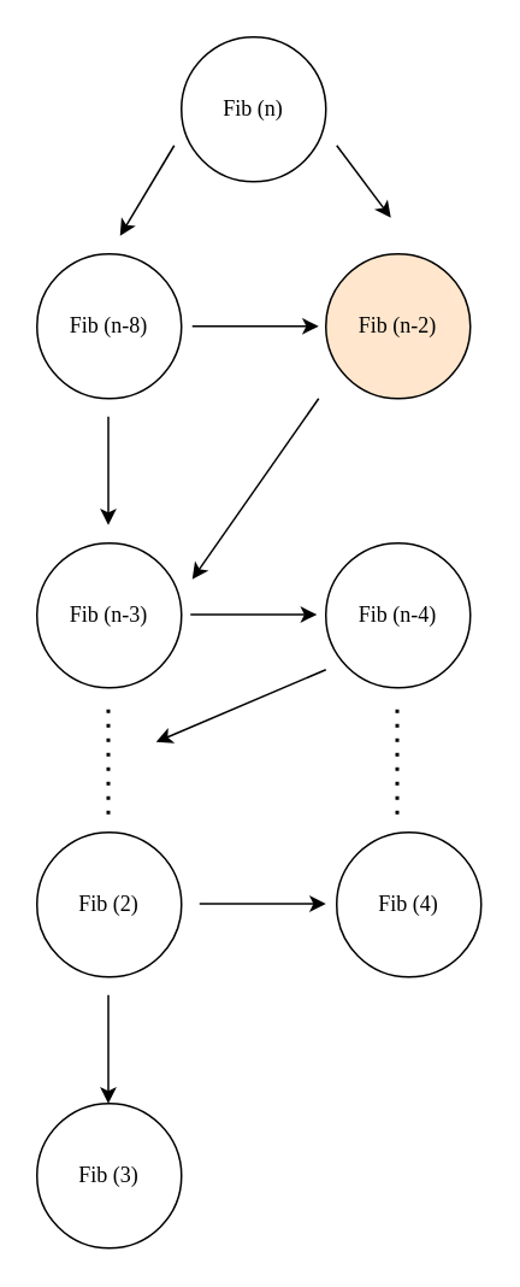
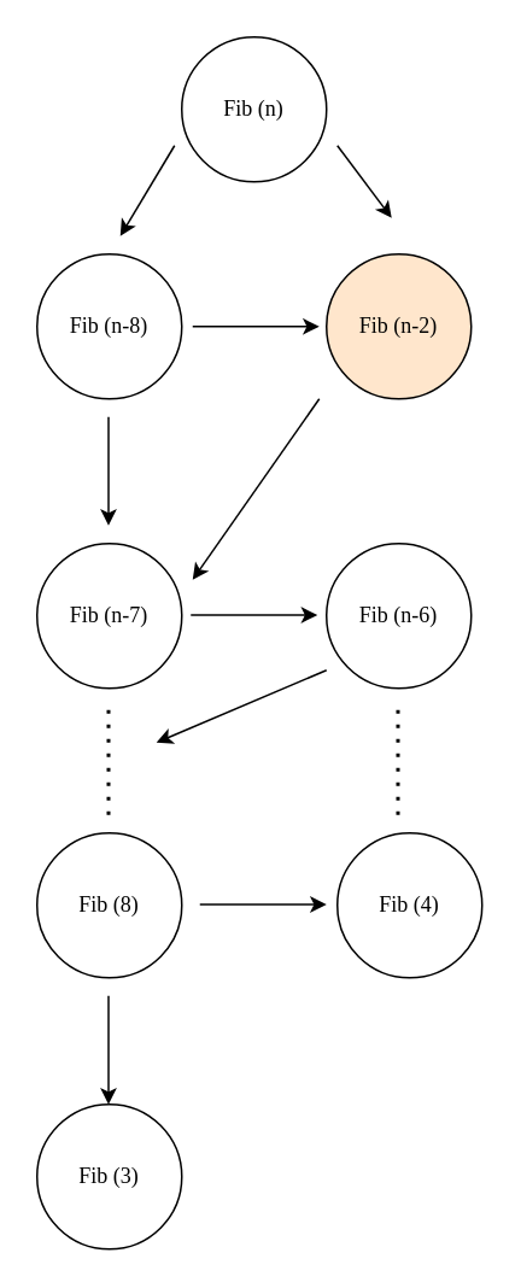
- <mxCell id="7" value="&lt;span style=&quot;font-family: &amp;#34;times new roman&amp;#34;&quot;&gt;Fib (n-3)&lt;/span&gt;" style="ellipse;whiteSpace=wrap;html=1;aspect=fixed;" vertex="1" parent="1"><mxGeometry x="20" y="300" width="80" height="80" as="geometry" /></mxCell>
+ <mxCell id="7" value="&lt;span style=&quot;font-family: &amp;#34;times new roman&amp;#34;&quot;&gt;Fib (n-7)&lt;/span&gt;" style="ellipse;whiteSpace=wrap;html=1;aspect=fixed;" vertex="1" parent="1"><mxGeometry x="20" y="300" width="80" height="80" as="geometry" /></mxCell>
- <mxCell id="6" value="&lt;span style=&quot;font-family: &amp;#34;times new roman&amp;#34;&quot;&gt;Fib (n-4)&lt;/span&gt;" style="ellipse;whiteSpace=wrap;html=1;aspect=fixed;" vertex="1" parent="1"><mxGeometry x="180" y="300" width="80" height="80" as="geometry" /></mxCell>
+ <mxCell id="6" value="&lt;span style=&quot;font-family: &amp;#34;times new roman&amp;#34;&quot;&gt;Fib (n-6)&lt;/span&gt;" style="ellipse;whiteSpace=wrap;html=1;aspect=fixed;" vertex="1" parent="1"><mxGeometry x="180" y="300" width="80" height="80" as="geometry" /></mxCell>
- <mxCell id="5" value="&lt;span style=&quot;font-family: &amp;#34;times new roman&amp;#34;&quot;&gt;Fib (2)&lt;/span&gt;" style="ellipse;whiteSpace=wrap;html=1;aspect=fixed;" vertex="1" parent="1"><mxGeometry x="20" y="460" width="80" height="80" as="geometry" /></mxCell>
+ <mxCell id="5" value="&lt;span style=&quot;font-family: &amp;#34;times new roman&amp;#34;&quot;&gt;Fib (8)&lt;/span&gt;" style="ellipse;whiteSpace=wrap;html=1;aspect=fixed;" vertex="1" parent="1"><mxGeometry x="20" y="460" width="80" height="80" as="geometry" /></mxCell>
